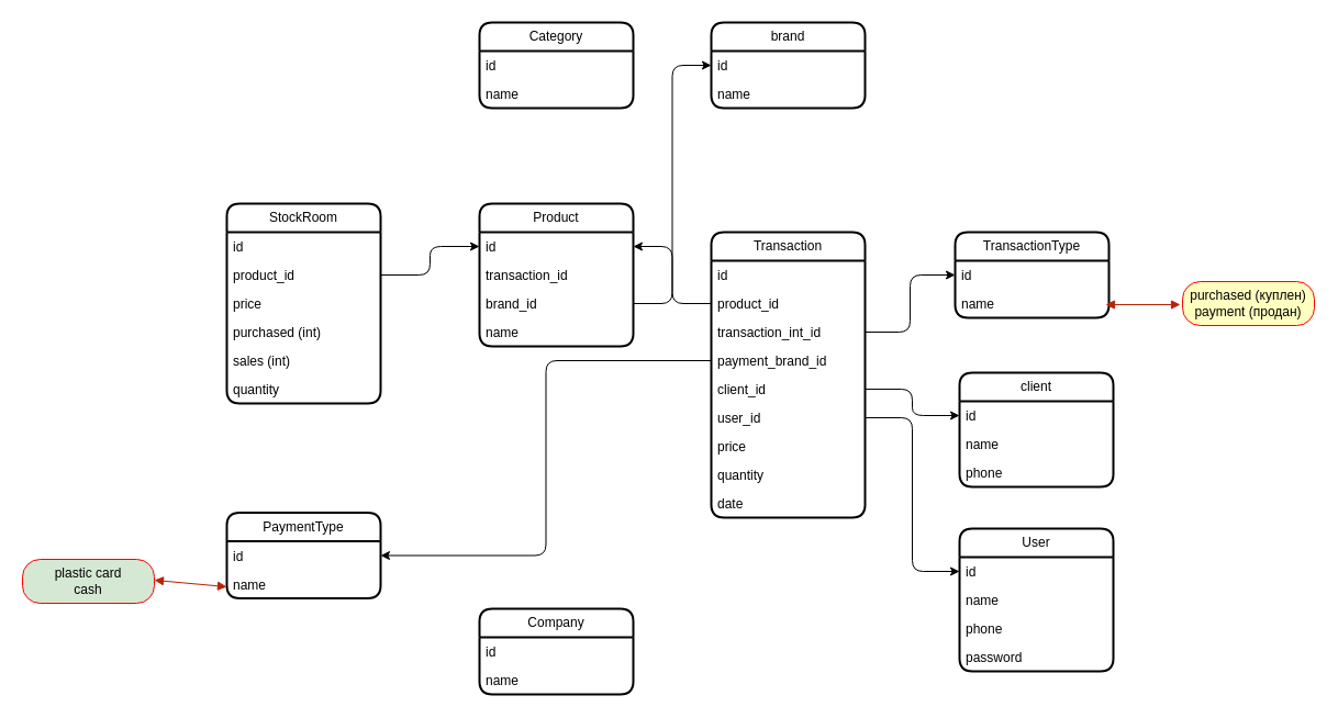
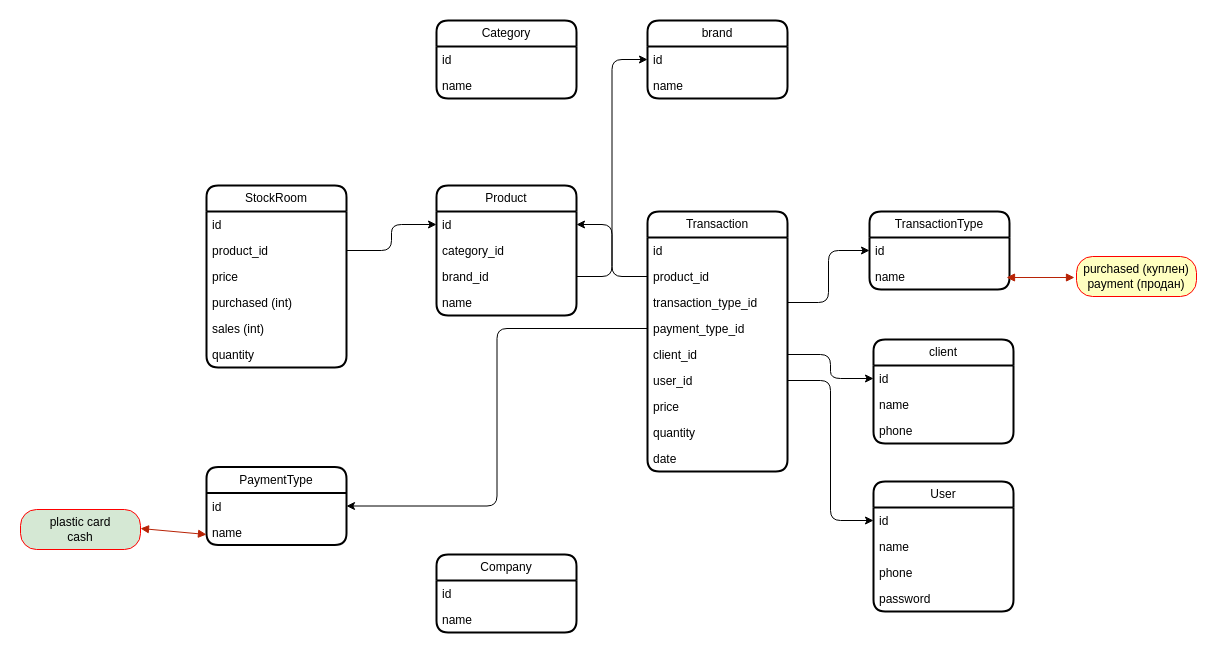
- <mxCell id="9" value="transaction_id" style="text;strokeColor=none;fillColor=none;align=left;verticalAlign=top;spacingLeft=4;spacingRight=4;overflow=hidden;rotatable=0;points=[[0,0.5],[1,0.5]];portConstraint=eastwest;whiteSpace=wrap;html=1;" parent="7" vertex="1"><mxGeometry y="52" width="140" height="26" as="geometry" /></mxCell>
+ <mxCell id="9" value="category_id" style="text;strokeColor=none;fillColor=none;align=left;verticalAlign=top;spacingLeft=4;spacingRight=4;overflow=hidden;rotatable=0;points=[[0,0.5],[1,0.5]];portConstraint=eastwest;whiteSpace=wrap;html=1;" parent="7" vertex="1"><mxGeometry y="52" width="140" height="26" as="geometry" /></mxCell>
- <mxCell id="43" value="transaction_int_id" style="text;strokeColor=none;fillColor=none;align=left;verticalAlign=top;spacingLeft=4;spacingRight=4;overflow=hidden;rotatable=0;points=[[0,0.5],[1,0.5]];portConstraint=eastwest;whiteSpace=wrap;html=1;" parent="40" vertex="1"><mxGeometry y="78" width="140" height="26" as="geometry" /></mxCell>
+ <mxCell id="43" value="transaction_type_id" style="text;strokeColor=none;fillColor=none;align=left;verticalAlign=top;spacingLeft=4;spacingRight=4;overflow=hidden;rotatable=0;points=[[0,0.5],[1,0.5]];portConstraint=eastwest;whiteSpace=wrap;html=1;" parent="40" vertex="1"><mxGeometry y="78" width="140" height="26" as="geometry" /></mxCell>
- <mxCell id="44" value="payment_brand_id" style="text;strokeColor=none;fillColor=none;align=left;verticalAlign=top;spacingLeft=4;spacingRight=4;overflow=hidden;rotatable=0;points=[[0,0.5],[1,0.5]];portConstraint=eastwest;whiteSpace=wrap;html=1;" parent="40" vertex="1"><mxGeometry y="104" width="140" height="26" as="geometry" /></mxCell>
+ <mxCell id="44" value="payment_type_id" style="text;strokeColor=none;fillColor=none;align=left;verticalAlign=top;spacingLeft=4;spacingRight=4;overflow=hidden;rotatable=0;points=[[0,0.5],[1,0.5]];portConstraint=eastwest;whiteSpace=wrap;html=1;" parent="40" vertex="1"><mxGeometry y="104" width="140" height="26" as="geometry" /></mxCell>
